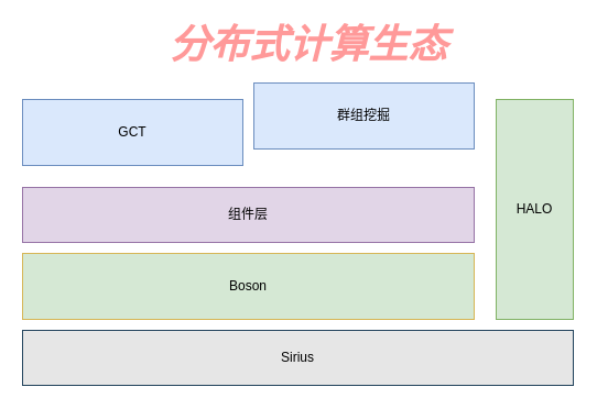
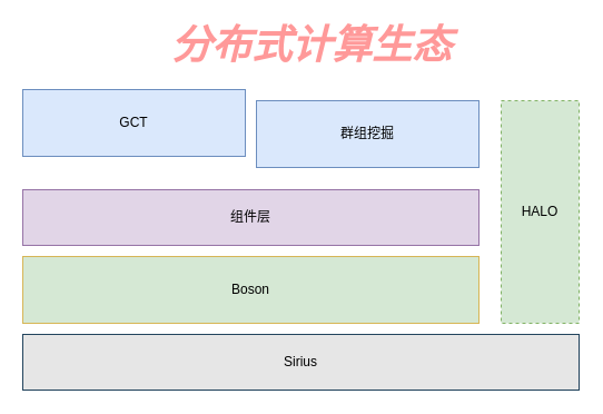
- <mxCell id="7" value="群组挖掘" style="rounded=0;whiteSpace=wrap;html=1;fillColor=#dae8fc;strokeColor=#6c8ebf;" vertex="1" parent="1"><mxGeometry x="230" y="75" width="200" height="60" as="geometry" /></mxCell>
+ <mxCell id="7" value="群组挖掘" style="rounded=0;whiteSpace=wrap;html=1;fillColor=#dae8fc;strokeColor=#6c8ebf;" vertex="1" parent="1"><mxGeometry x="230" y="90" width="200" height="60" as="geometry" /></mxCell>
- <mxCell id="6" value="GCT" style="rounded=0;whiteSpace=wrap;html=1;fillColor=#dae8fc;strokeColor=#6c8ebf;" vertex="1" parent="1"><mxGeometry x="20" y="90" width="200" height="60" as="geometry" /></mxCell>
+ <mxCell id="6" value="GCT" style="rounded=0;whiteSpace=wrap;html=1;fillColor=#dae8fc;strokeColor=#6c8ebf;" vertex="1" parent="1"><mxGeometry x="20" y="80" width="200" height="60" as="geometry" /></mxCell>
- <mxCell id="4" value="HALO" style="rounded=0;whiteSpace=wrap;html=1;fillColor=#d5e8d4;strokeColor=#82b366;" vertex="1" parent="1"><mxGeometry x="450" y="90" width="70" height="200" as="geometry" /></mxCell>
+ <mxCell id="4" value="HALO" style="rounded=0;whiteSpace=wrap;html=1;fillColor=#d5e8d4;strokeColor=#82b366;dashed=1;" vertex="1" parent="1"><mxGeometry x="450" y="90" width="70" height="200" as="geometry" /></mxCell>
